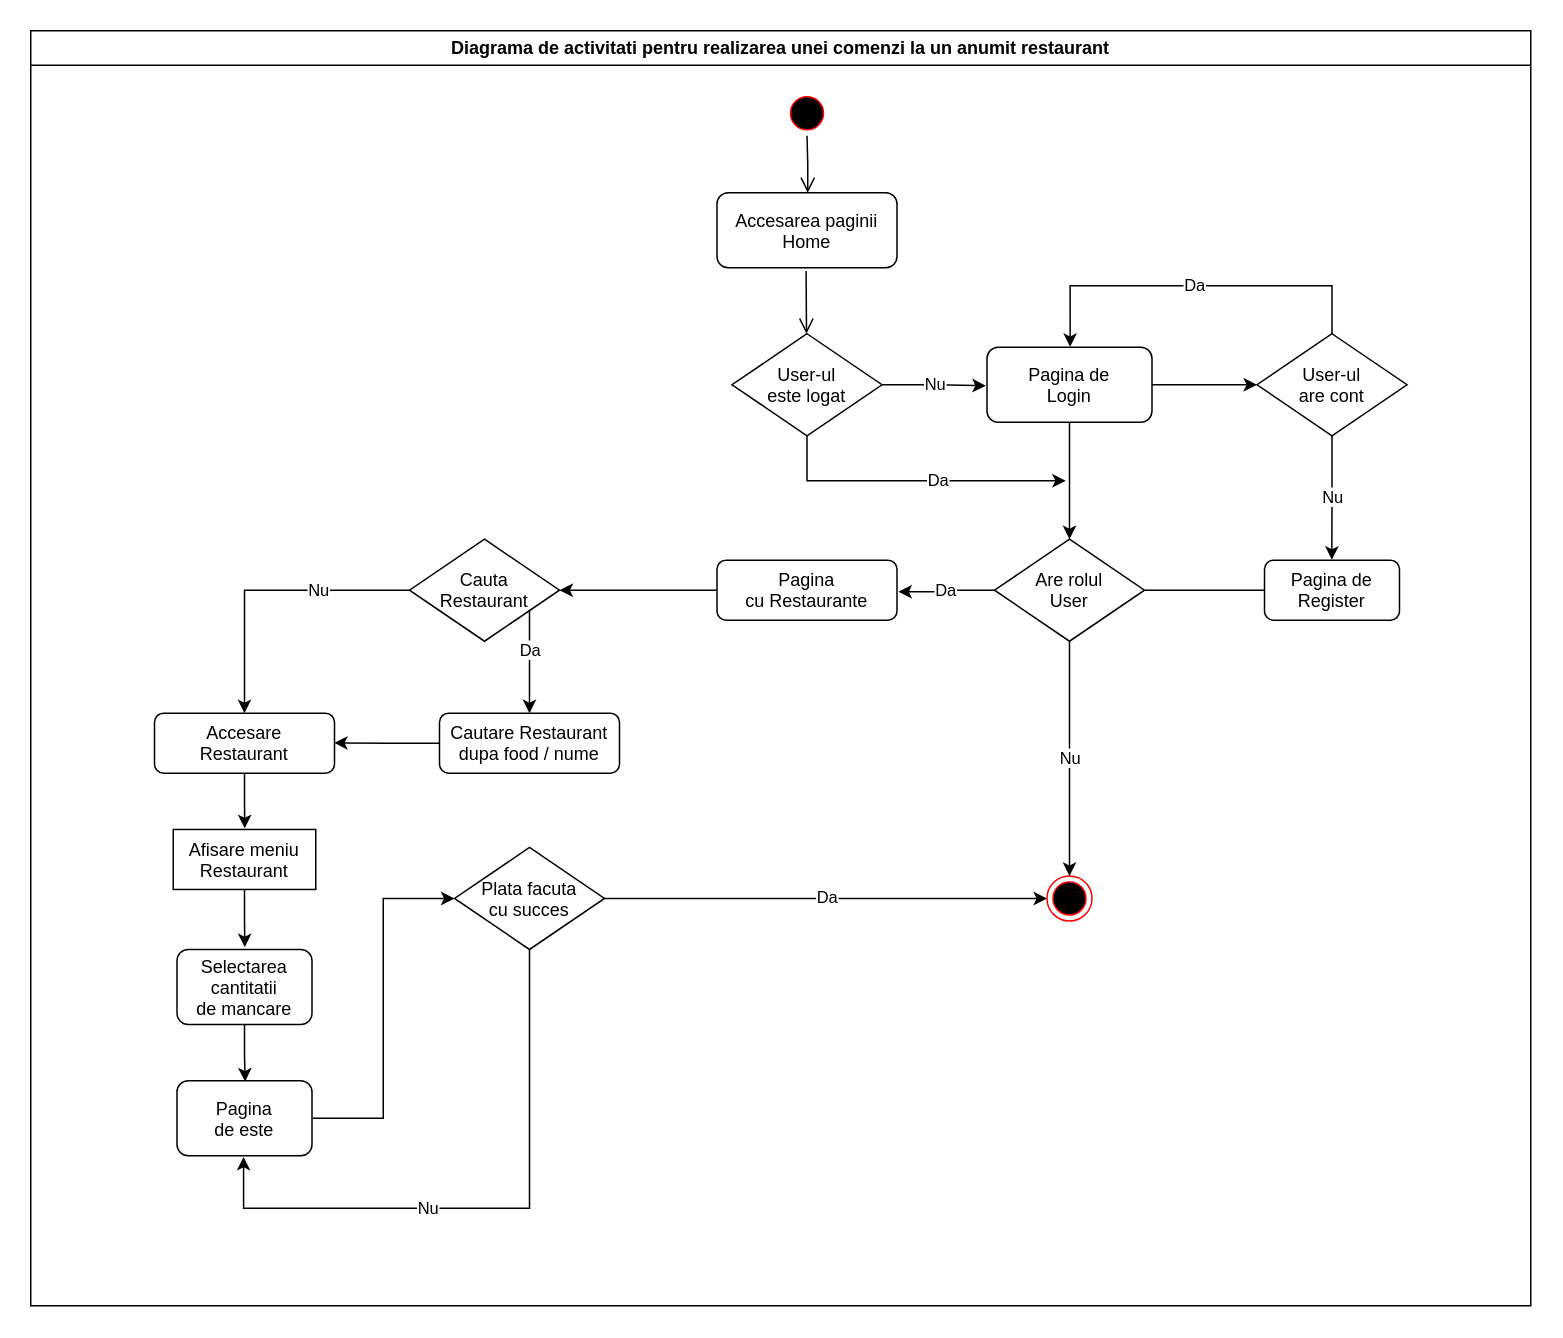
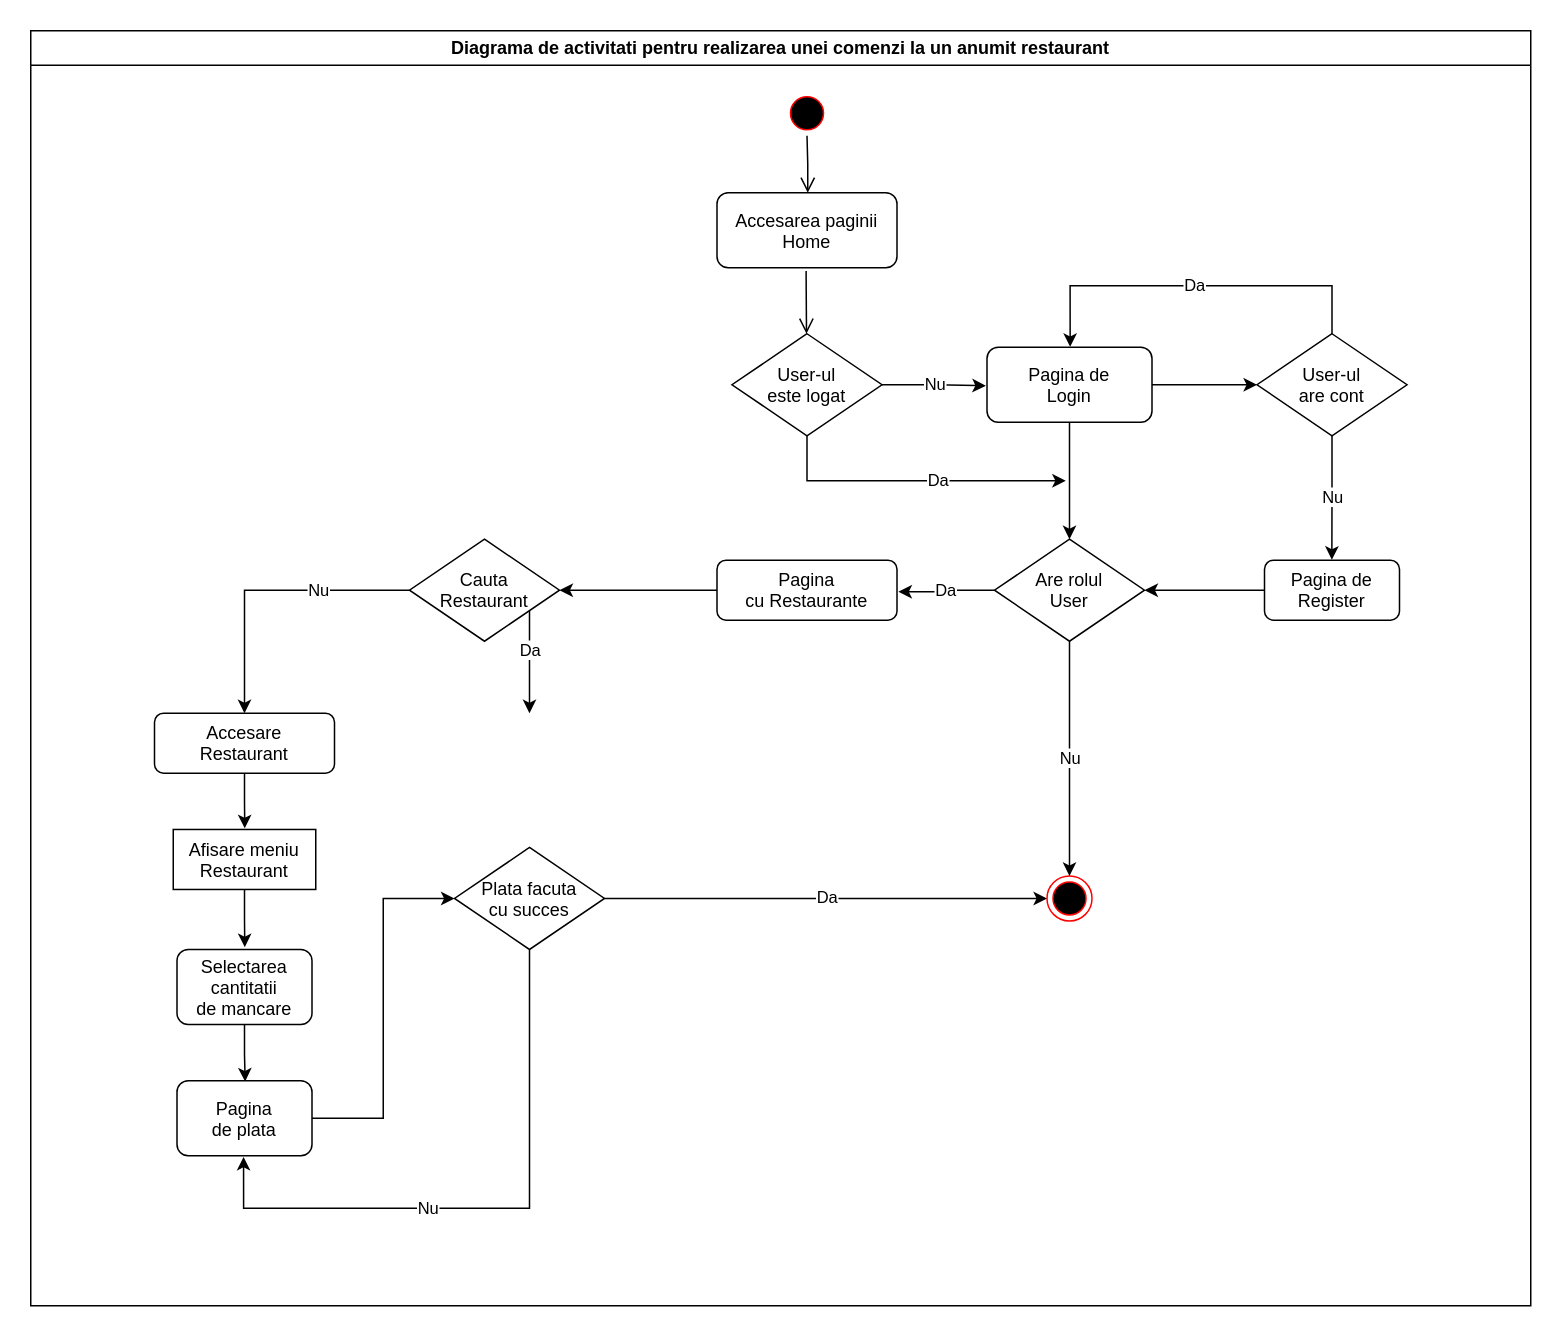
- <mxCell id="6" style="edgeStyle=orthogonalEdgeStyle;rounded=0;orthogonalLoop=1;jettySize=auto;html=1;entryX=1;entryY=0.5;entryDx=0;entryDy=0;strokeColor=#000000;endArrow=none;" parent="2" source="7" target="22" edge="1"><mxGeometry relative="1" as="geometry" /></mxCell>
+ <mxCell id="6" style="edgeStyle=orthogonalEdgeStyle;rounded=0;orthogonalLoop=1;jettySize=auto;html=1;entryX=1;entryY=0.5;entryDx=0;entryDy=0;strokeColor=#000000;" parent="2" source="7" target="22" edge="1"><mxGeometry relative="1" as="geometry" /></mxCell>
- <mxCell id="27" style="edgeStyle=orthogonalEdgeStyle;rounded=0;orthogonalLoop=1;jettySize=auto;html=1;entryX=0.998;entryY=0.494;entryDx=0;entryDy=0;entryPerimeter=0;strokeColor=#000000;" parent="2" source="28" target="20" edge="1"><mxGeometry relative="1" as="geometry" /></mxCell>
- <mxCell id="28" value="Cautare Restaurant&#10;dupa food / nume" style="rounded=1;" parent="2" vertex="1"><mxGeometry x="272.5" y="454.98" width="120" height="40" as="geometry" /></mxCell>
- <mxCell id="37" value="Pagina&#10;de este" style="rounded=1;" parent="2" vertex="1"><mxGeometry x="97.5" y="700" width="90" height="50" as="geometry" /></mxCell>
+ <mxCell id="37" value="Pagina&#10;de plata" style="rounded=1;" parent="2" vertex="1"><mxGeometry x="97.5" y="700" width="90" height="50" as="geometry" /></mxCell>
